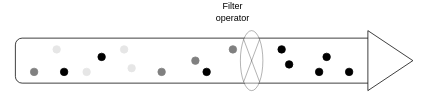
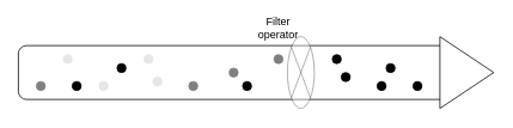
- <mxCell id="3" value="Filter operator" style="text;html=1;strokeColor=none;fillColor=none;align=center;verticalAlign=middle;whiteSpace=wrap;rounded=0;" vertex="1" parent="1"><mxGeometry x="280" y="5" width="60" height="20" as="geometry" /></mxCell>
+ <mxCell id="3" value="Filter operator" style="text;html=1;strokeColor=none;fillColor=none;align=center;verticalAlign=middle;whiteSpace=wrap;rounded=0;" vertex="1" parent="1"><mxGeometry x="280" y="20" width="60" height="20" as="geometry" /></mxCell>
